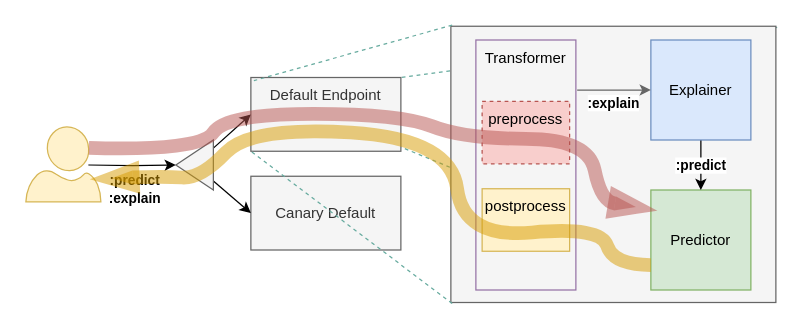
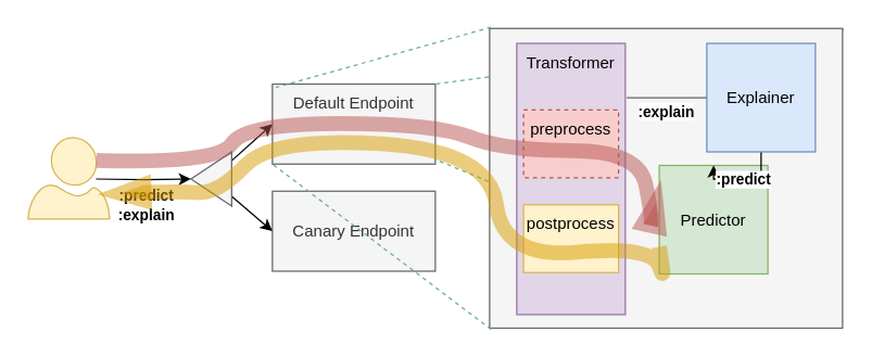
- <mxCell id="8" value="&lt;b&gt;:explain&lt;/b&gt;" style="edgeStyle=orthogonalEdgeStyle;rounded=0;orthogonalLoop=1;jettySize=auto;html=1;exitX=1.013;exitY=0.2;exitDx=0;exitDy=0;entryX=0;entryY=0.5;entryDx=0;entryDy=0;startArrow=none;startFill=0;endArrow=classic;endFill=1;exitPerimeter=0;fillColor=#f5f5f5;strokeColor=#666666;" edge="1" parent="1" source="9" target="7"><mxGeometry x="-0.017" y="-10" relative="1" as="geometry"><mxPoint as="offset" /></mxGeometry></mxCell>
+ <mxCell id="8" value="&lt;b&gt;:explain&lt;/b&gt;" style="edgeStyle=orthogonalEdgeStyle;rounded=0;orthogonalLoop=1;jettySize=auto;html=1;exitX=1.013;exitY=0.2;exitDx=0;exitDy=0;entryX=0;entryY=0.5;entryDx=0;entryDy=0;startArrow=none;startFill=0;endArrow=none;endFill=1;exitPerimeter=0;fillColor=#f5f5f5;strokeColor=#666666;" edge="1" parent="1" source="9" target="7"><mxGeometry x="-0.017" y="-10" relative="1" as="geometry"><mxPoint as="offset" /></mxGeometry></mxCell>
- <mxCell id="9" value="Transformer" style="rounded=0;whiteSpace=wrap;html=1;fillColor=#f5f5f5;strokeColor=#9673a6;verticalAlign=top;" vertex="1" parent="1"><mxGeometry x="380" y="31.5" width="80" height="200" as="geometry" /></mxCell>
+ <mxCell id="9" value="Transformer" style="rounded=0;whiteSpace=wrap;html=1;fillColor=#e1d5e7;strokeColor=#9673a6;verticalAlign=top;" vertex="1" parent="1"><mxGeometry x="380" y="31.5" width="80" height="200" as="geometry" /></mxCell>
- <mxCell id="11" value="Canary Default" style="rounded=0;whiteSpace=wrap;html=1;fillColor=#f5f5f5;strokeColor=#666666;fontColor=#333333;" vertex="1" parent="1"><mxGeometry x="200" y="140.5" width="120" height="59" as="geometry" /></mxCell>
+ <mxCell id="11" value="Canary Endpoint" style="rounded=0;whiteSpace=wrap;html=1;fillColor=#f5f5f5;strokeColor=#666666;fontColor=#333333;" vertex="1" parent="1"><mxGeometry x="200" y="140.5" width="120" height="59" as="geometry" /></mxCell>
- <mxCell id="5" value="Predictor" style="whiteSpace=wrap;html=1;aspect=fixed;fillColor=#d5e8d4;strokeColor=#82b366;" vertex="1" parent="1"><mxGeometry x="520" y="151.5" width="80" height="80" as="geometry" /></mxCell>
+ <mxCell id="5" value="Predictor" style="whiteSpace=wrap;html=1;aspect=fixed;fillColor=#d5e8d4;strokeColor=#82b366;" vertex="1" parent="1"><mxGeometry x="485" y="121.5" width="80" height="80" as="geometry" /></mxCell>
